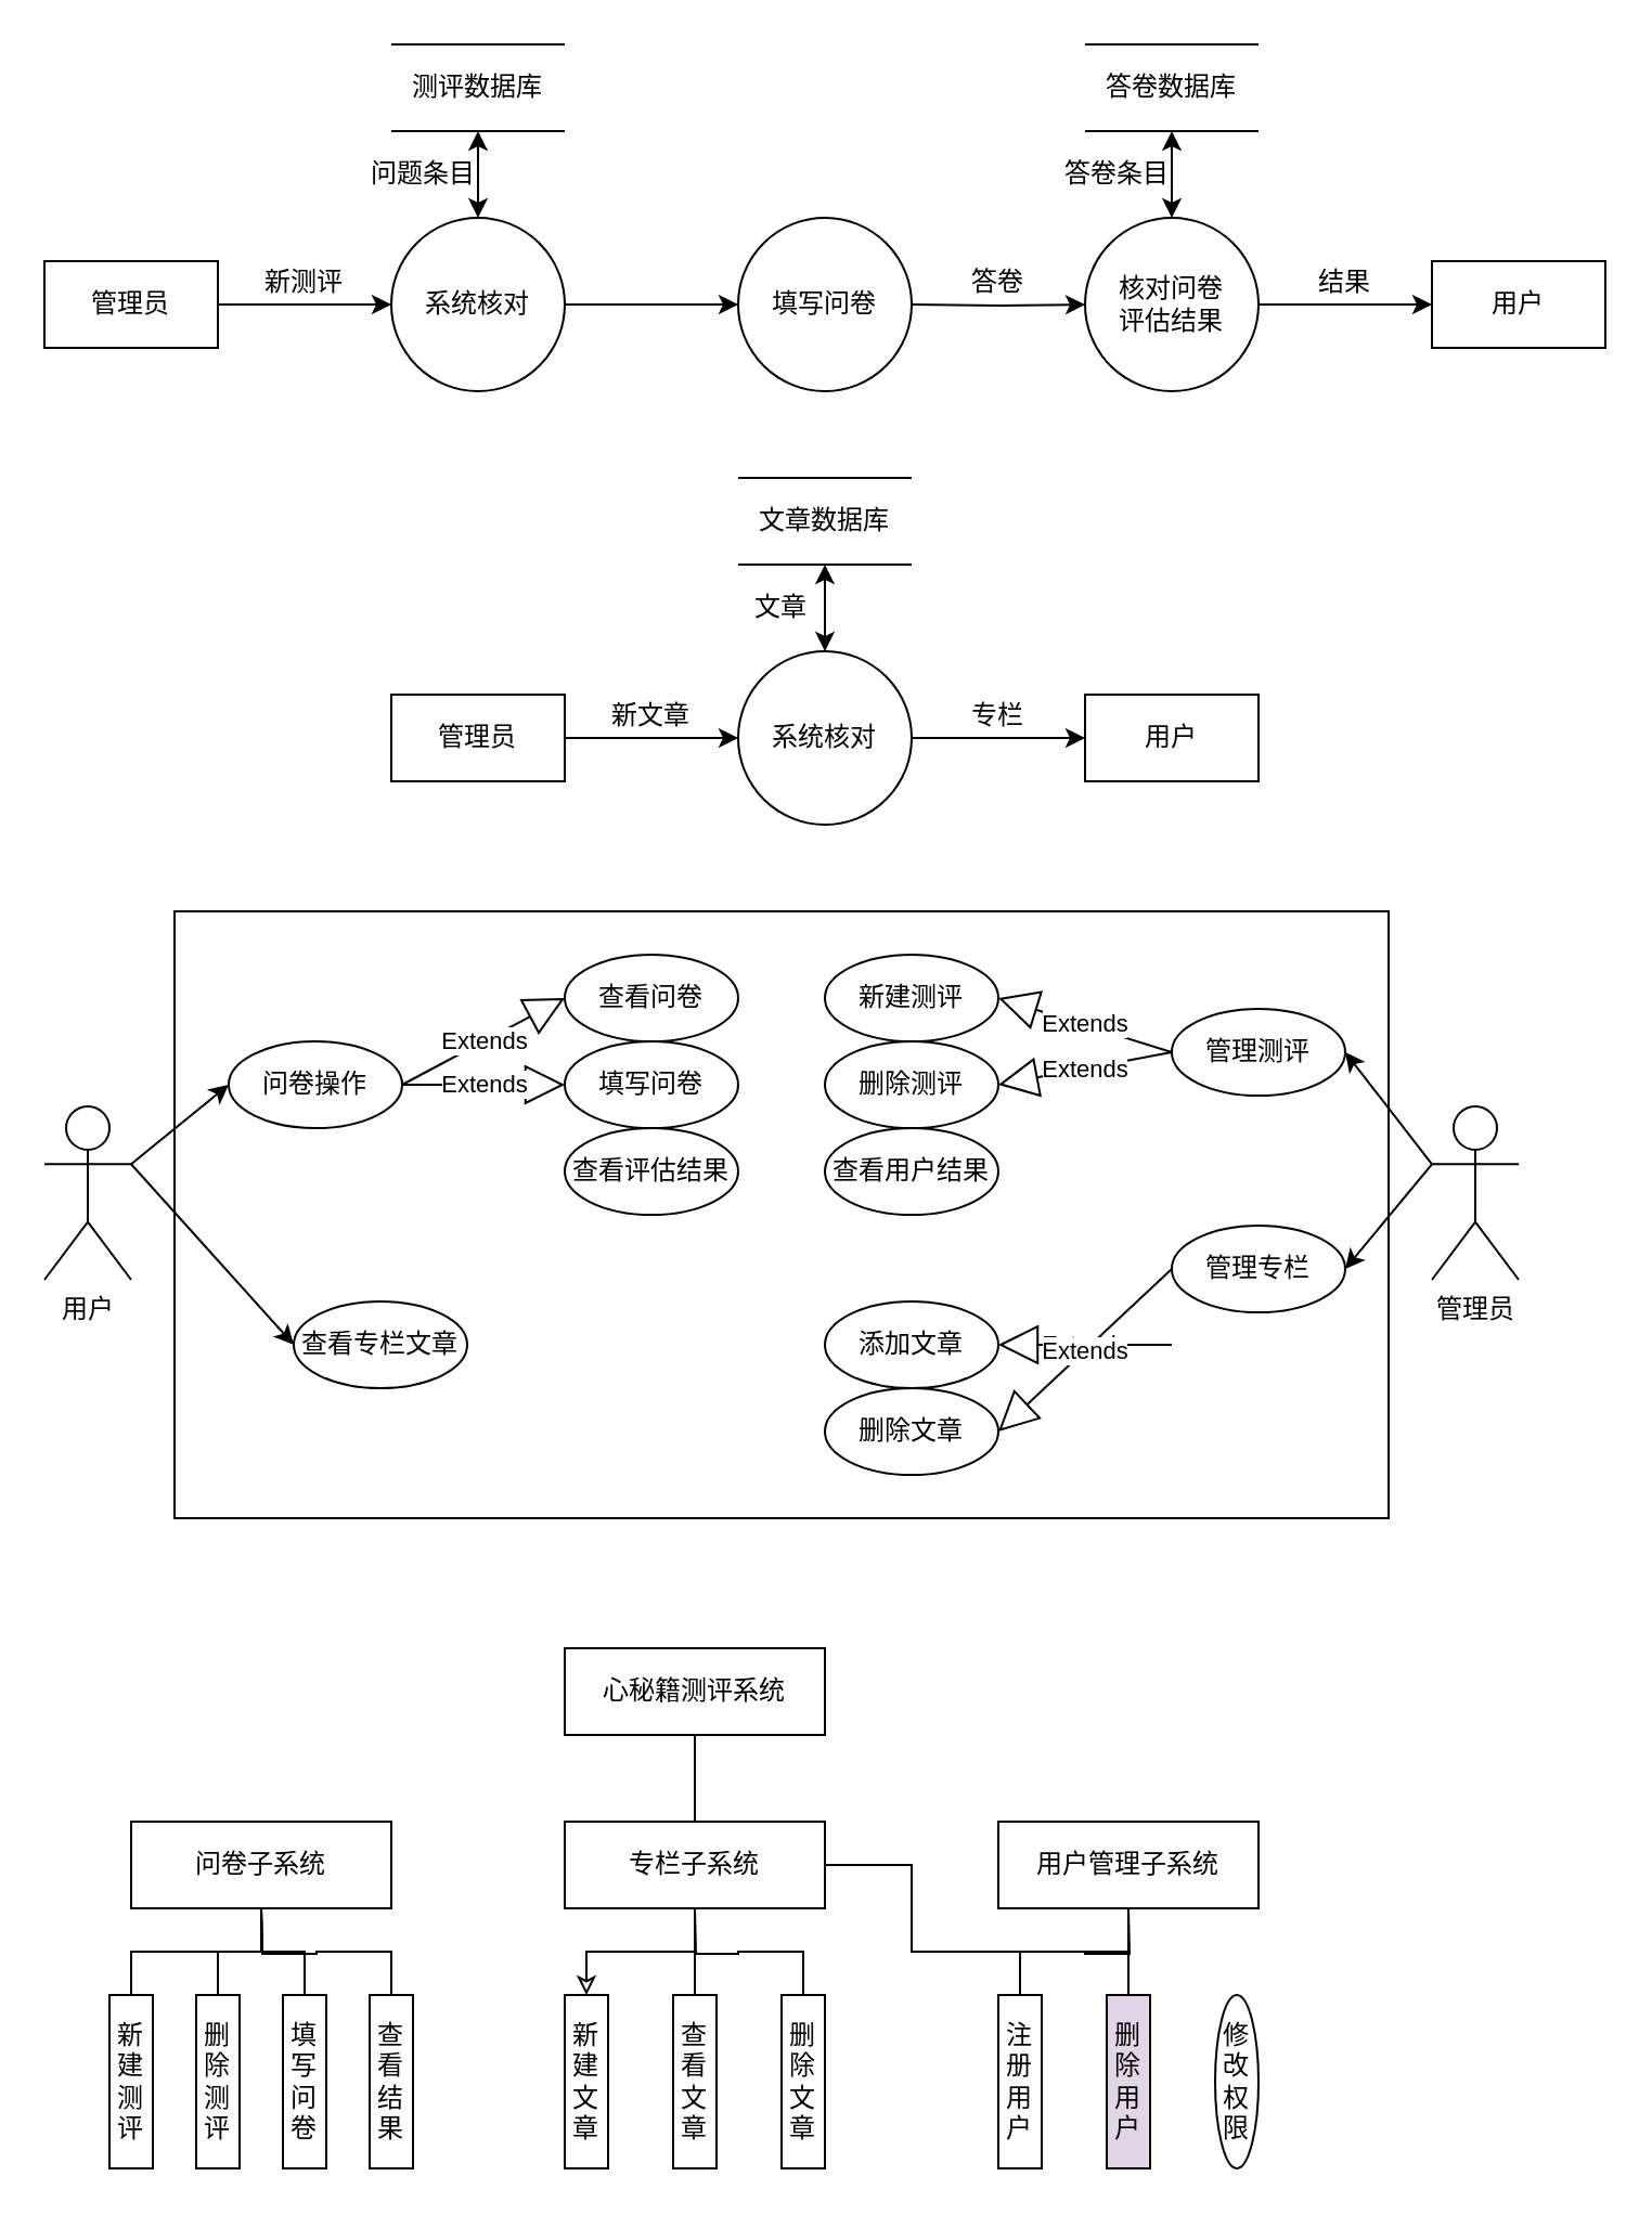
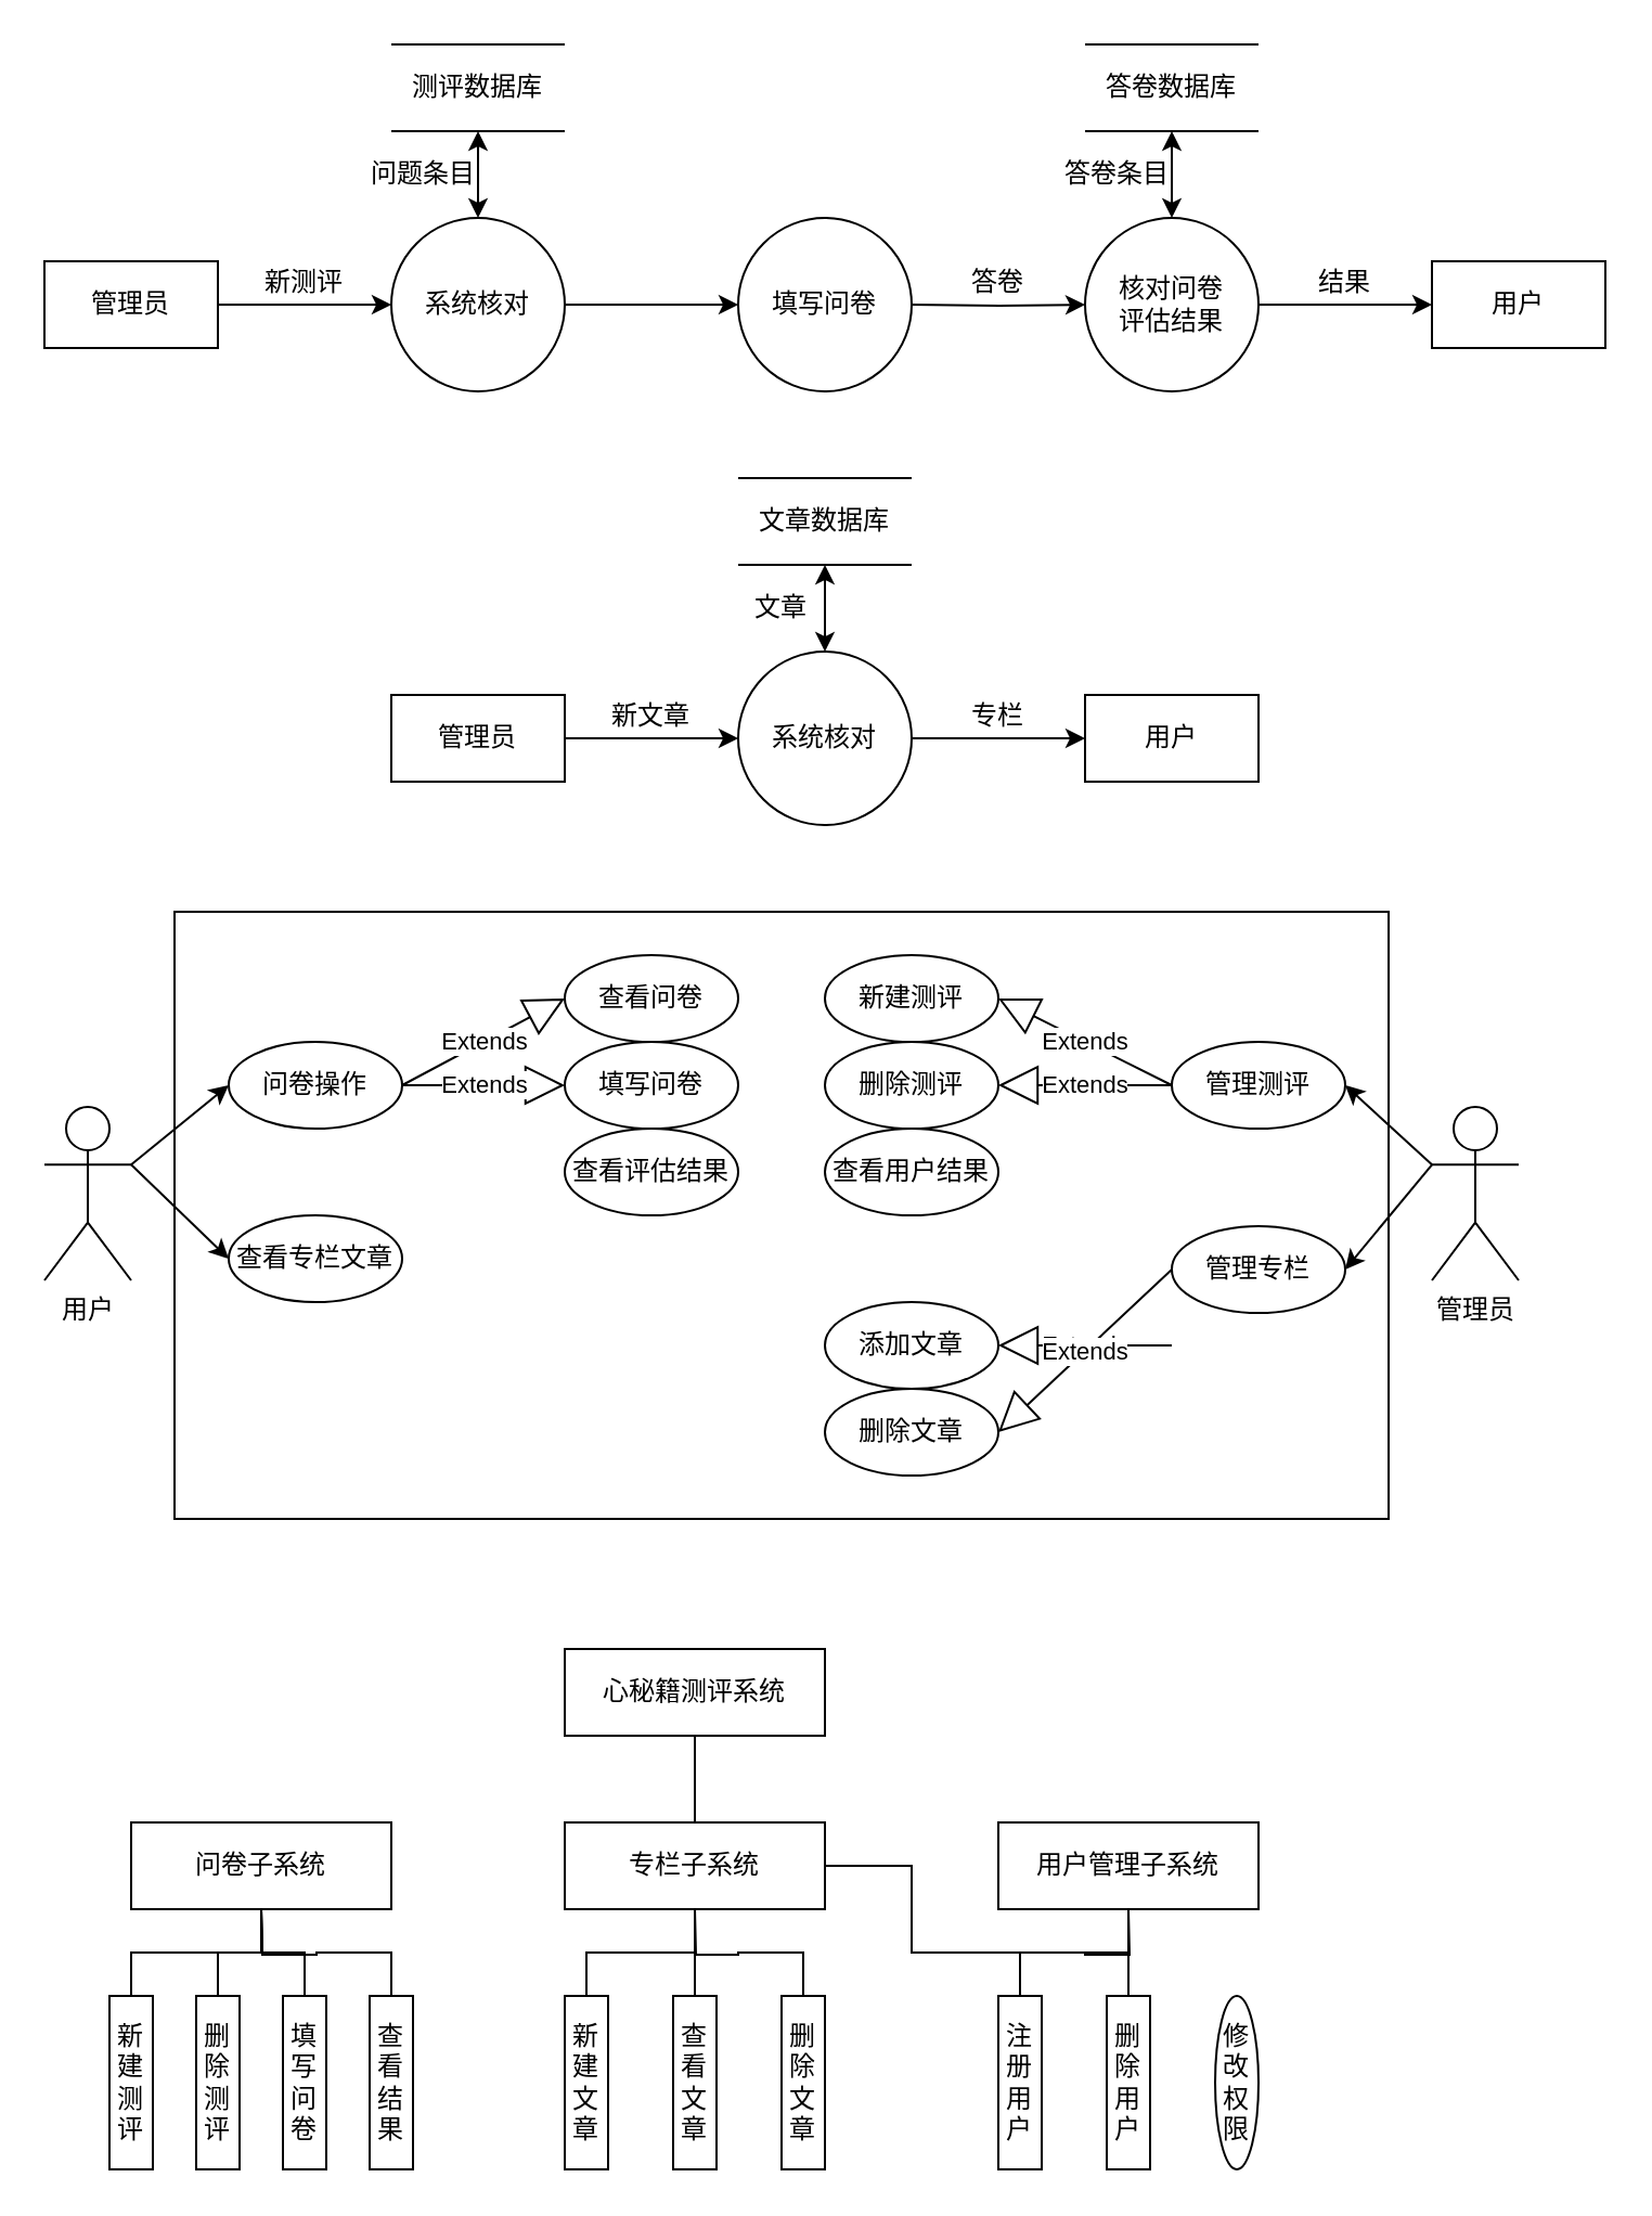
- <mxCell id="48" value="管理测评" style="ellipse;whiteSpace=wrap;html=1;" parent="1" vertex="1"><mxGeometry x="540" y="465" width="80" height="40" as="geometry" /></mxCell>
+ <mxCell id="48" value="管理测评" style="ellipse;whiteSpace=wrap;html=1;" parent="1" vertex="1"><mxGeometry x="540" y="480" width="80" height="40" as="geometry" /></mxCell>
- <mxCell id="40" value="查看专栏文章" style="ellipse;whiteSpace=wrap;html=1;" parent="1" vertex="1"><mxGeometry x="135" y="600" width="80" height="40" as="geometry" /></mxCell>
+ <mxCell id="40" value="查看专栏文章" style="ellipse;whiteSpace=wrap;html=1;" parent="1" vertex="1"><mxGeometry x="105" y="560" width="80" height="40" as="geometry" /></mxCell>
- <mxCell id="65" style="edgeStyle=orthogonalEdgeStyle;rounded=0;orthogonalLoop=1;jettySize=auto;html=1;exitX=0.5;exitY=1;exitDx=0;exitDy=0;entryX=0.5;entryY=0;entryDx=0;entryDy=0;endArrow=classic;endFill=0;" edge="1" parent="1" source="66" target="74"><mxGeometry relative="1" as="geometry" /></mxCell>
+ <mxCell id="65" style="edgeStyle=orthogonalEdgeStyle;rounded=0;orthogonalLoop=1;jettySize=auto;html=1;exitX=0.5;exitY=1;exitDx=0;exitDy=0;entryX=0.5;entryY=0;entryDx=0;entryDy=0;endArrow=none;endFill=0;" edge="1" parent="1" source="66" target="74"><mxGeometry relative="1" as="geometry" /></mxCell>
- <mxCell id="84" value="删除用户" style="rounded=0;whiteSpace=wrap;html=1;fillColor=#e1d5e7;" vertex="1" parent="1"><mxGeometry x="510" y="920" width="20" height="80" as="geometry" /></mxCell>
+ <mxCell id="84" value="删除用户" style="rounded=0;whiteSpace=wrap;html=1;" vertex="1" parent="1"><mxGeometry x="510" y="920" width="20" height="80" as="geometry" /></mxCell>
